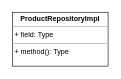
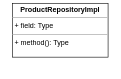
- <mxCell id="2" value="&lt;p style=&quot;margin:0px;margin-top:4px;text-align:center;&quot;&gt;&lt;b&gt;ProductRepositoryImpl&lt;/b&gt;&lt;/p&gt;&lt;hr size=&quot;1&quot;&gt;&lt;p style=&quot;margin:0px;margin-left:4px;&quot;&gt;+ field: Type&lt;/p&gt;&lt;hr size=&quot;1&quot;&gt;&lt;p style=&quot;margin:0px;margin-left:4px;&quot;&gt;+ method(): Type&lt;/p&gt;" style="verticalAlign=top;align=left;overflow=fill;fontSize=12;fontFamily=Helvetica;html=1;whiteSpace=wrap;" vertex="1" parent="1"><mxGeometry x="20" y="20" width="160" height="90" as="geometry" /></mxCell>
+ <mxCell id="2" value="&lt;p style=&quot;margin:0px;margin-top:4px;text-align:center;&quot;&gt;&lt;b&gt;ProductRepositoryImpl&lt;/b&gt;&lt;/p&gt;&lt;hr size=&quot;1&quot;&gt;&lt;p style=&quot;margin:0px;margin-left:4px;&quot;&gt;+ field: Type&lt;/p&gt;&lt;hr size=&quot;1&quot;&gt;&lt;p style=&quot;margin:0px;margin-left:4px;&quot;&gt;+ method(): Type&lt;/p&gt;" style="verticalAlign=top;align=left;overflow=fill;fontSize=12;fontFamily=Helvetica;html=1;whiteSpace=wrap;" vertex="1" parent="1"><mxGeometry x="20" y="5" width="160" height="90" as="geometry" /></mxCell>
